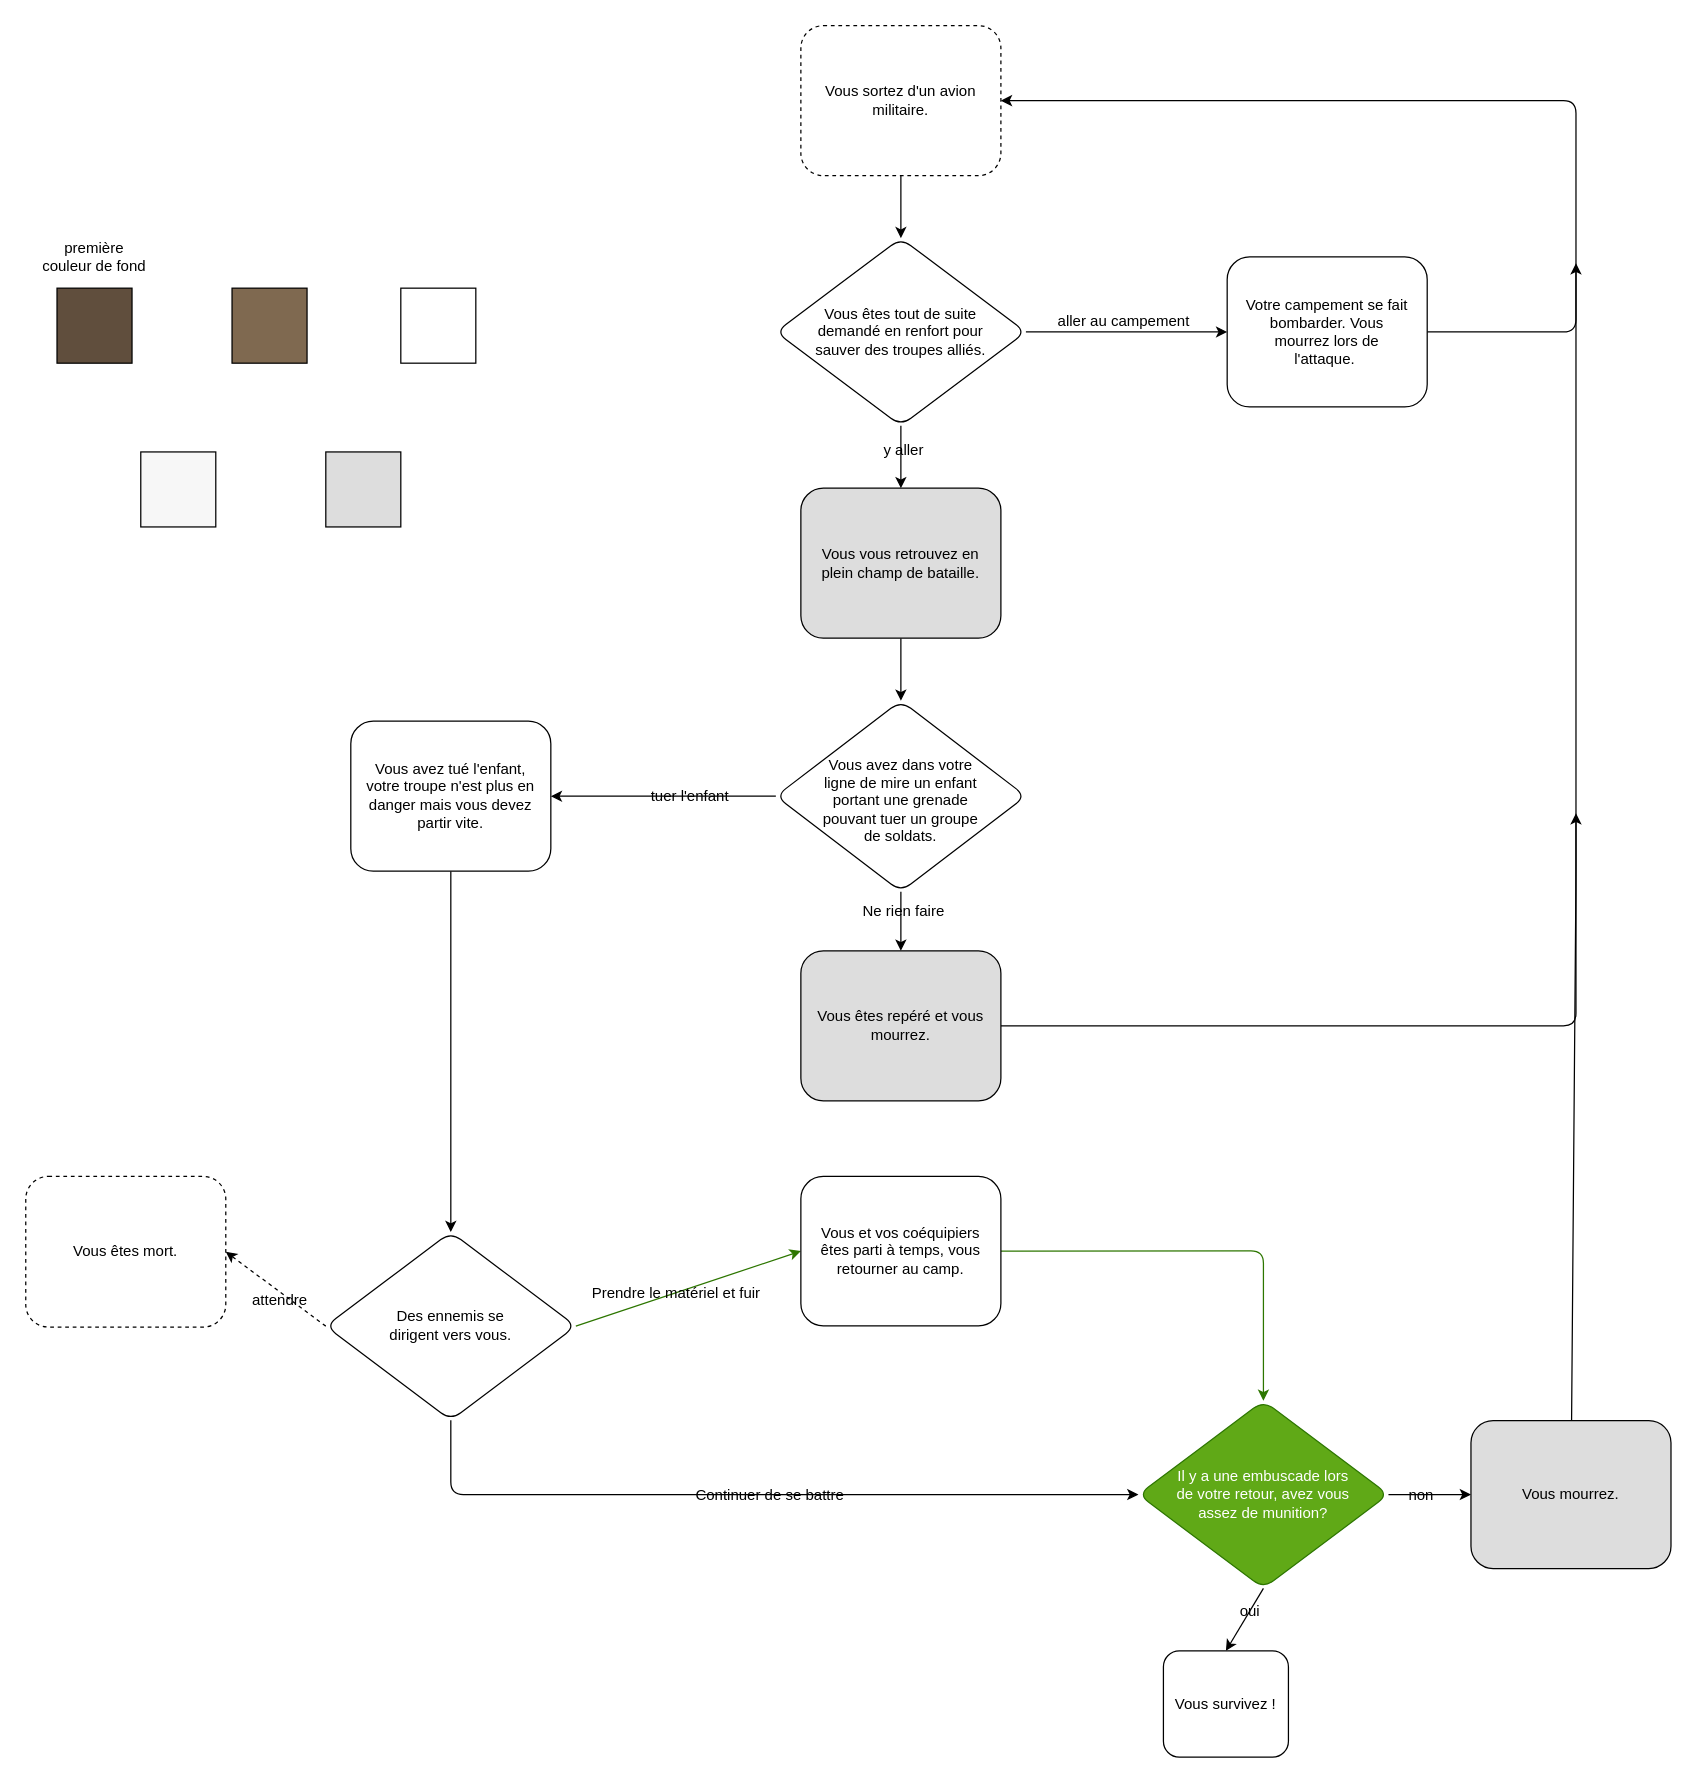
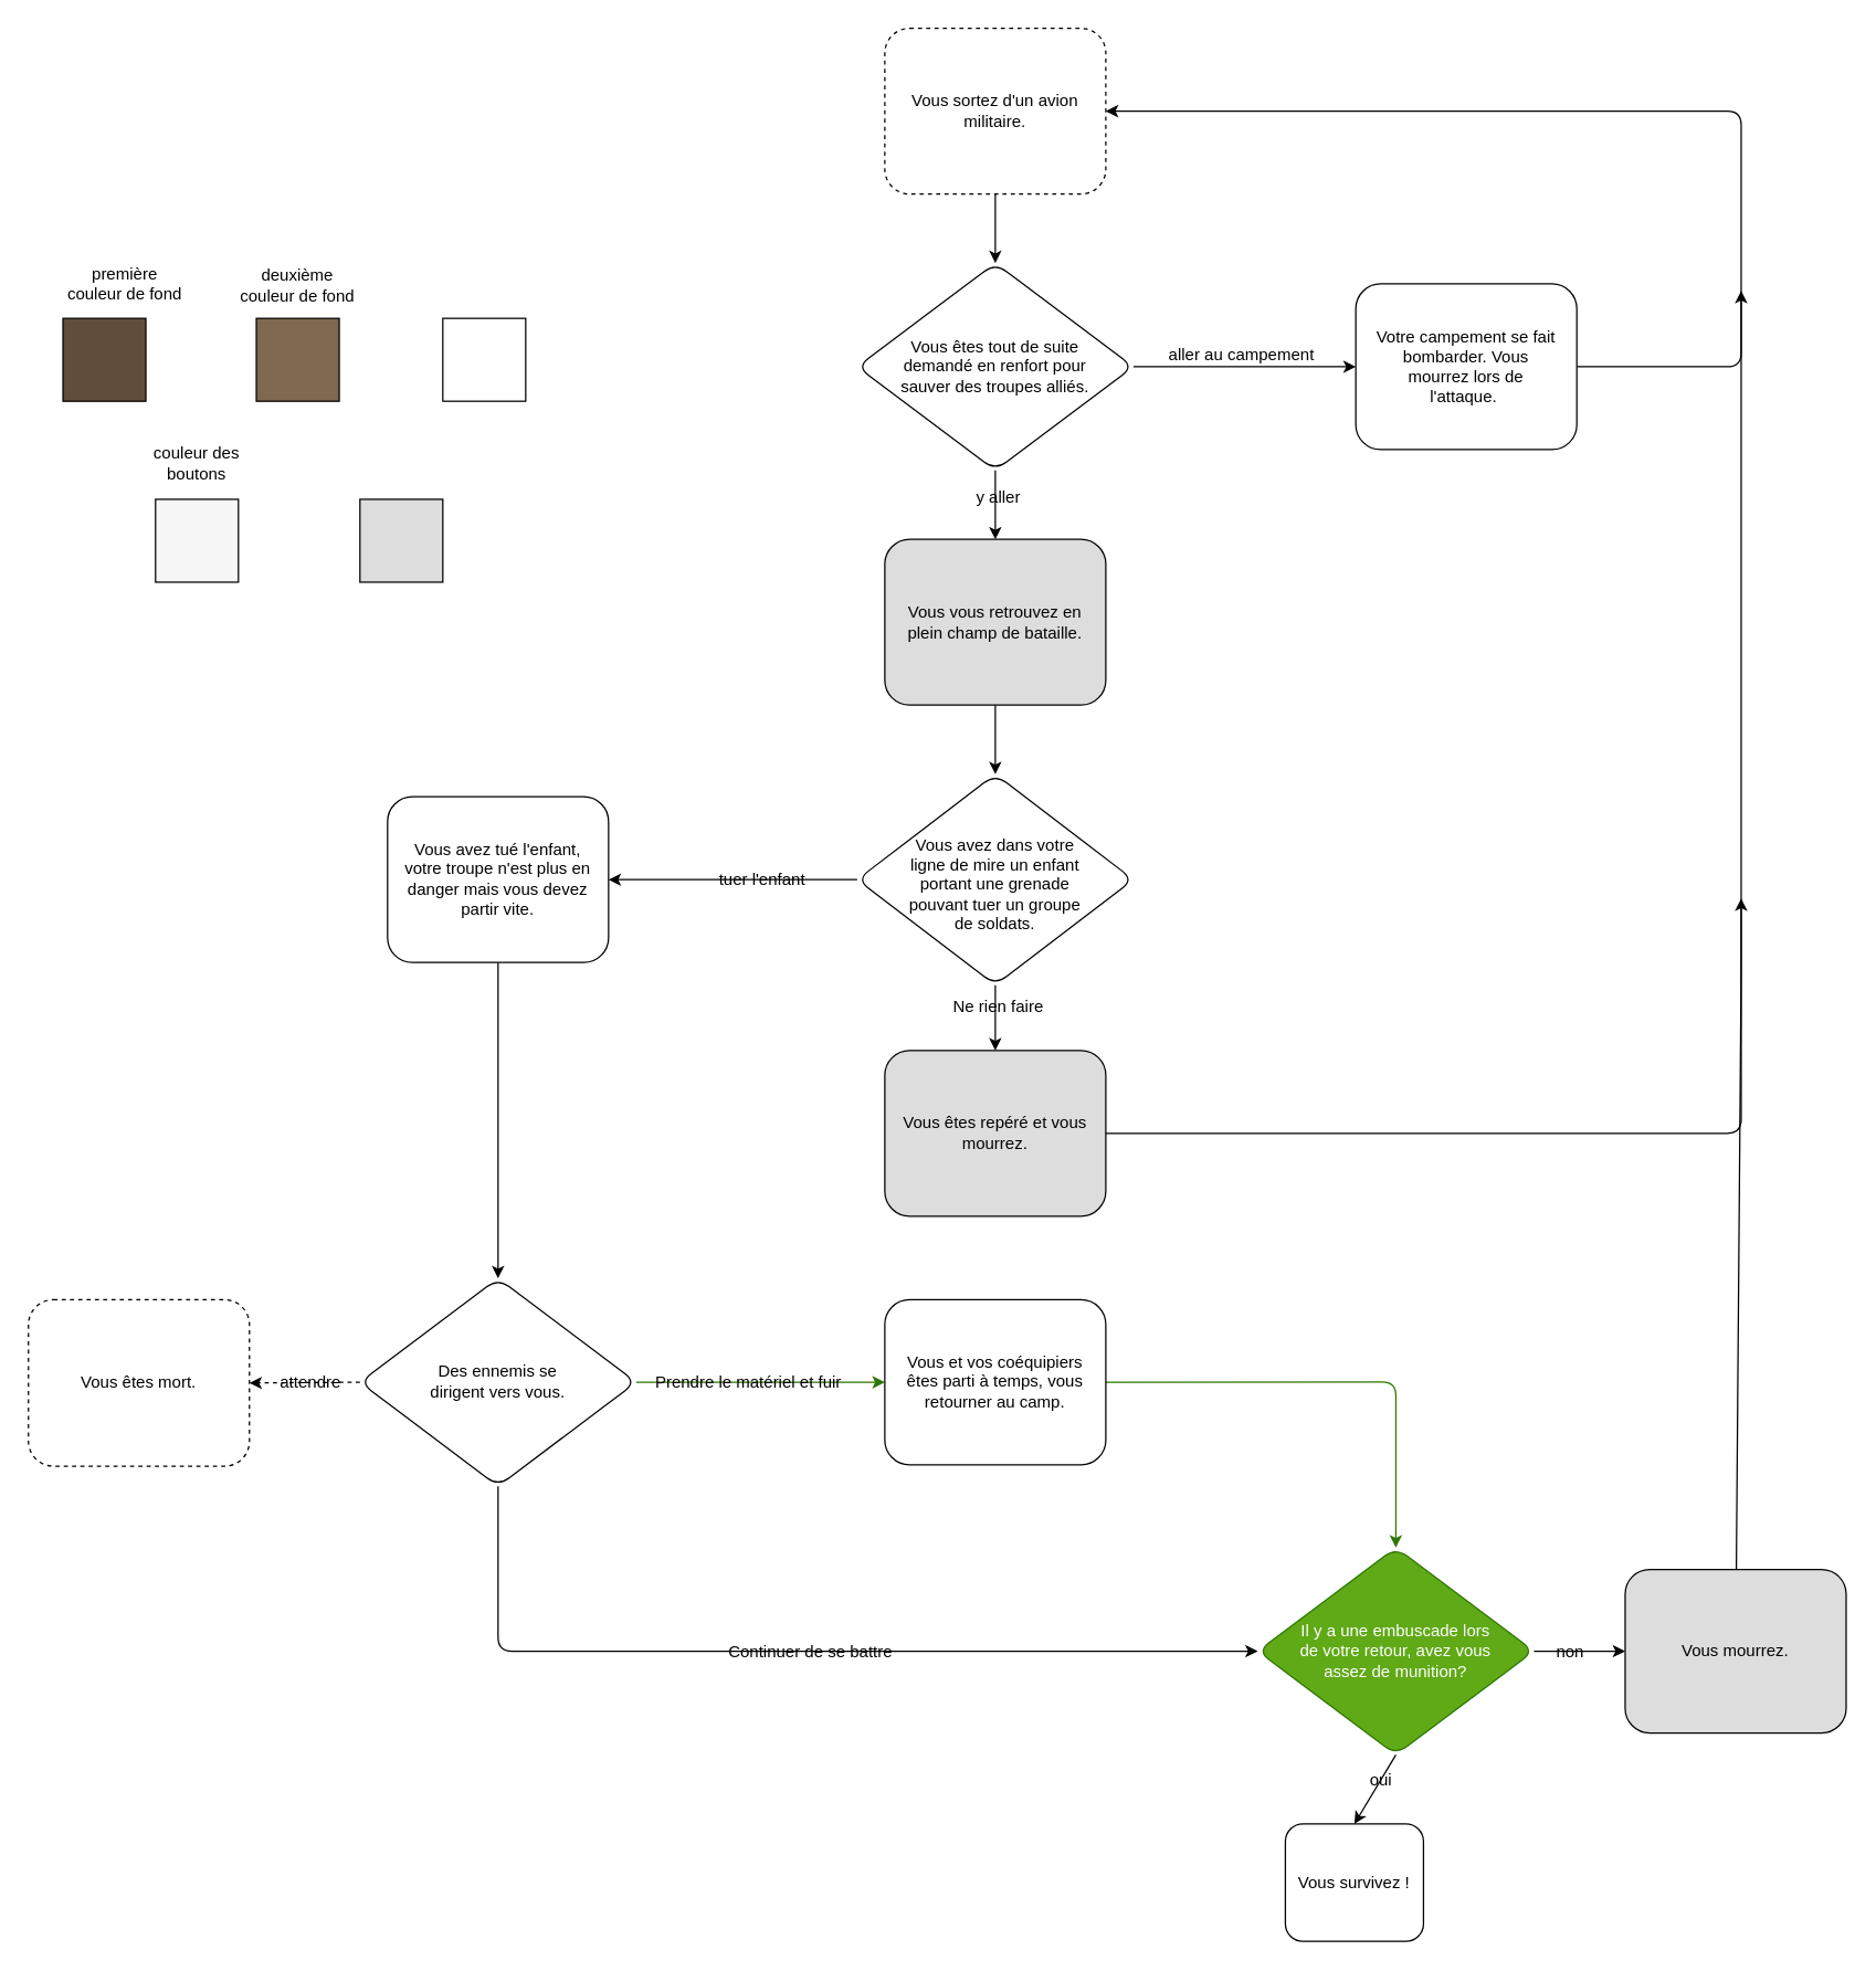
- <mxCell id="5" value="&lt;div style=&quot;font-size: 12px;&quot;&gt;&lt;span style=&quot;font-size: 12px;&quot;&gt;première couleur de fond&lt;/span&gt;&lt;/div&gt;" style="text;html=1;strokeColor=none;fillColor=none;align=center;verticalAlign=middle;whiteSpace=wrap;rounded=0;labelBackgroundColor=none;fontSize=12;" parent="1" vertex="1"><mxGeometry x="30" y="190" width="90" height="30" as="geometry" /></mxCell>
+ <mxCell id="5" value="&lt;div style=&quot;font-size: 12px;&quot;&gt;&lt;span style=&quot;font-size: 12px;&quot;&gt;première couleur de fond&lt;/span&gt;&lt;/div&gt;" style="text;html=1;strokeColor=none;fillColor=none;align=center;verticalAlign=middle;whiteSpace=wrap;rounded=0;labelBackgroundColor=none;fontSize=12;" parent="1" vertex="1"><mxGeometry x="45" y="190" width="90" height="30" as="geometry" /></mxCell>
+ <mxCell id="6" value="&lt;div style=&quot;font-size: 12px;&quot;&gt;&lt;span style=&quot;font-size: 12px;&quot;&gt;deuxième couleur de fond&lt;/span&gt;&lt;/div&gt;" style="text;html=1;strokeColor=none;fillColor=none;align=center;verticalAlign=middle;whiteSpace=wrap;rounded=0;labelBackgroundColor=none;fontSize=12;spacingBottom=-1;" parent="1" vertex="1"><mxGeometry x="170" y="190" width="90" height="30" as="geometry" /></mxCell>
+ <mxCell id="9" value="couleur des boutons" style="text;html=1;strokeColor=none;fillColor=none;align=center;verticalAlign=middle;whiteSpace=wrap;rounded=0;labelBackgroundColor=none;fontSize=12;" parent="1" vertex="1"><mxGeometry x="97" y="320" width="90" height="30" as="geometry" /></mxCell>
- <mxCell id="35" value="Des ennemis se dirigent vers vous." style="rhombus;whiteSpace=wrap;html=1;labelBackgroundColor=none;fillColor=#FFFFFF;labelBorderColor=none;fontColor=#000000;fontSize=12;spacingLeft=35;spacingRight=35;rounded=1;" parent="1" vertex="1"><mxGeometry x="260" y="985" width="200" height="150.5" as="geometry" /></mxCell>
+ <mxCell id="35" value="Des ennemis se dirigent vers vous." style="rhombus;whiteSpace=wrap;html=1;labelBackgroundColor=none;fillColor=#FFFFFF;labelBorderColor=none;fontColor=#000000;fontSize=12;spacingLeft=35;spacingRight=35;rounded=1;" parent="1" vertex="1"><mxGeometry x="260" y="925" width="200" height="150.5" as="geometry" /></mxCell>
